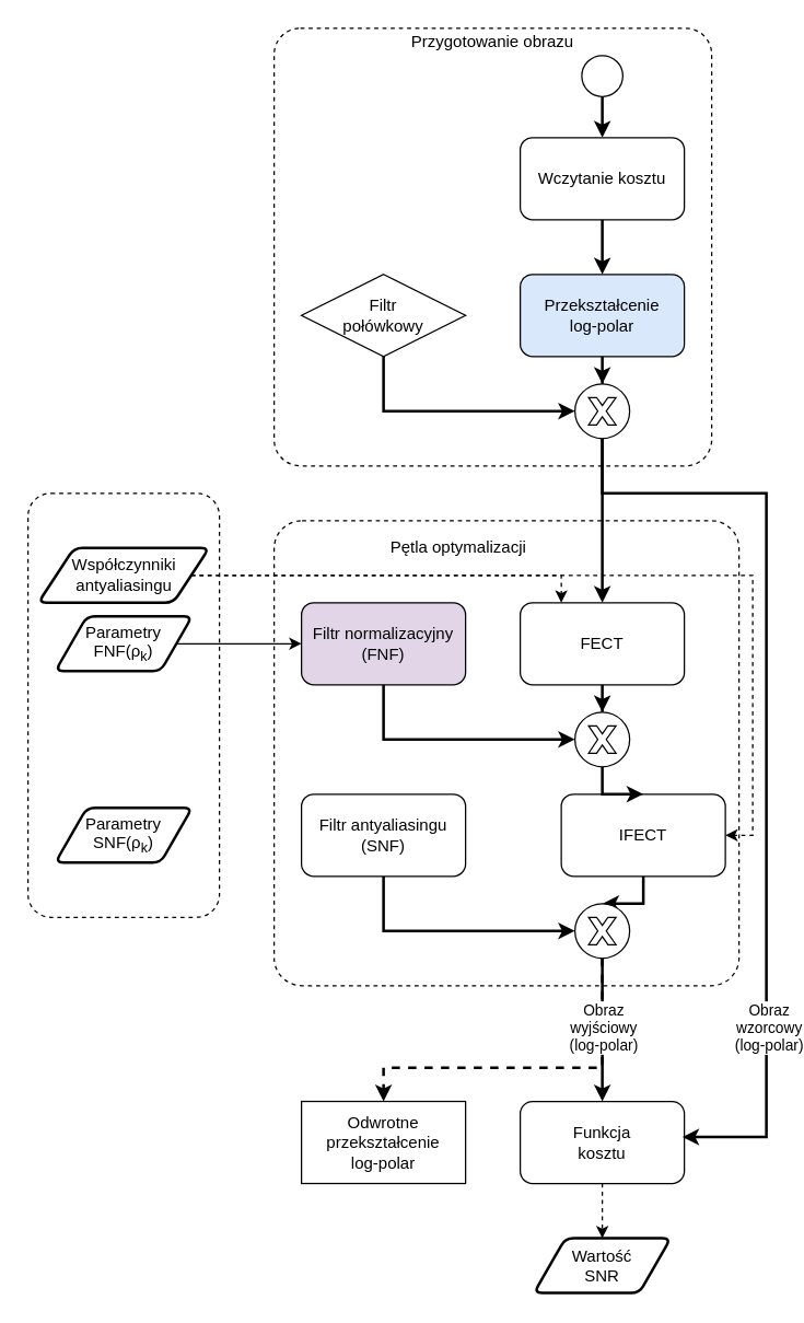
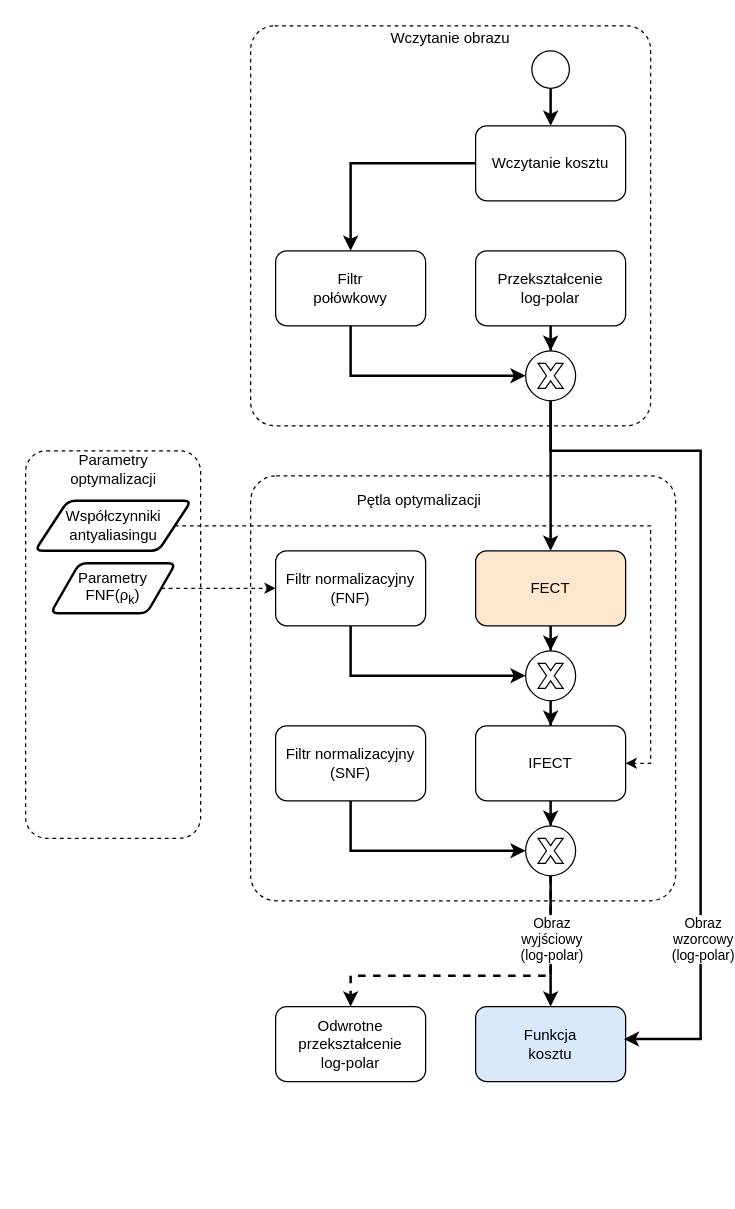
- <mxCell id="34" value="Przygotowanie obrazu" style="text;html=1;align=center;verticalAlign=middle;whiteSpace=wrap;rounded=0;" vertex="1" parent="1"><mxGeometry x="295" width="130" height="20" as="geometry" y="20" /></mxCell>
+ <mxCell id="34" value="Wczytanie obrazu" style="text;html=1;align=center;verticalAlign=middle;whiteSpace=wrap;rounded=0;" vertex="1" parent="1"><mxGeometry x="295" width="130" height="20" as="geometry" y="20" /></mxCell>
- <mxCell id="7" style="edgeStyle=orthogonalEdgeStyle;rounded=0;orthogonalLoop=1;jettySize=auto;html=1;strokeWidth=2;" edge="1" parent="1" source="8" target="33"><mxGeometry relative="1" as="geometry" /></mxCell>
+ <mxCell id="7" style="edgeStyle=orthogonalEdgeStyle;rounded=0;orthogonalLoop=1;jettySize=auto;html=1;strokeWidth=2;" edge="1" parent="1" source="8" target="10"><mxGeometry relative="1" as="geometry" /></mxCell>
- <mxCell id="10" value="&lt;div&gt;Filtr&lt;/div&gt;&lt;div&gt;połówkowy&lt;/div&gt;" style="rhombus;whiteSpace=wrap;html=1;" vertex="1" parent="1"><mxGeometry x="220" y="200" width="120" height="60" as="geometry" /></mxCell>
+ <mxCell id="10" value="&lt;div&gt;Filtr&lt;/div&gt;&lt;div&gt;połówkowy&lt;/div&gt;" style="rounded=1;whiteSpace=wrap;html=1;" vertex="1" parent="1"><mxGeometry x="220" y="200" width="120" height="60" as="geometry" /></mxCell>
- <mxCell id="33" value="Przekształcenie&lt;br&gt;log-polar" style="rounded=1;whiteSpace=wrap;html=1;fillColor=#dae8fc;" vertex="1" parent="1"><mxGeometry x="380" y="200" width="120" height="60" as="geometry" /></mxCell>
+ <mxCell id="33" value="Przekształcenie&lt;br&gt;log-polar" style="rounded=1;whiteSpace=wrap;html=1;" vertex="1" parent="1"><mxGeometry x="380" y="200" width="120" height="60" as="geometry" /></mxCell>
+ <mxCell id="42" value="Parametry optymalizacji" style="text;html=1;align=center;verticalAlign=middle;whiteSpace=wrap;rounded=0;" vertex="1" parent="1"><mxGeometry x="42.5" y="360" width="95" height="30" as="geometry" /></mxCell>
- <mxCell id="38" style="edgeStyle=orthogonalEdgeStyle;rounded=0;orthogonalLoop=1;jettySize=auto;html=1;entryX=0.25;entryY=0;entryDx=0;entryDy=0;dashed=1;" edge="1" parent="1" source="40" target="12"><mxGeometry relative="1" as="geometry" /></mxCell>
- <mxCell id="35" style="edgeStyle=orthogonalEdgeStyle;rounded=0;orthogonalLoop=1;jettySize=auto;html=1;dashed=0;" edge="1" parent="1" source="36" target="14"><mxGeometry relative="1" as="geometry" /></mxCell>
+ <mxCell id="35" style="edgeStyle=orthogonalEdgeStyle;rounded=0;orthogonalLoop=1;jettySize=auto;html=1;dashed=1;" edge="1" parent="1" source="36" target="14"><mxGeometry relative="1" as="geometry" /></mxCell>
- <mxCell id="14" value="Filtr normalizacyjny (FNF)" style="rounded=1;whiteSpace=wrap;html=1;fillColor=#e1d5e7;" vertex="1" parent="1"><mxGeometry x="220" y="440" width="120" height="60" as="geometry" /></mxCell>
+ <mxCell id="14" value="Filtr normalizacyjny (FNF)" style="rounded=1;whiteSpace=wrap;html=1;" vertex="1" parent="1"><mxGeometry x="220" y="440" width="120" height="60" as="geometry" /></mxCell>
- <mxCell id="12" value="FECT" style="rounded=1;whiteSpace=wrap;html=1;" vertex="1" parent="1"><mxGeometry x="380" y="440" width="120" height="60" as="geometry" /></mxCell>
+ <mxCell id="12" value="FECT" style="rounded=1;whiteSpace=wrap;html=1;fillColor=#ffe6cc;" vertex="1" parent="1"><mxGeometry x="380" y="440" width="120" height="60" as="geometry" /></mxCell>
- <mxCell id="37" value="Parametry&lt;br&gt;SNF(&lt;span&gt;ρ&lt;sub&gt;k&lt;/sub&gt;&lt;/span&gt;)" style="shape=parallelogram;html=1;strokeWidth=2;perimeter=parallelogramPerimeter;whiteSpace=wrap;rounded=1;arcSize=12;size=0.23;" vertex="1" parent="1"><mxGeometry x="40" y="590" width="100" height="40" as="geometry" /></mxCell>
- <mxCell id="16" value="Filtr antyaliasingu (SNF)" style="rounded=1;whiteSpace=wrap;html=1;" vertex="1" parent="1"><mxGeometry x="220" y="580" width="120" height="60" as="geometry" /></mxCell>
+ <mxCell id="16" value="Filtr normalizacyjny (SNF)" style="rounded=1;whiteSpace=wrap;html=1;" vertex="1" parent="1"><mxGeometry x="220" y="580" width="120" height="60" as="geometry" /></mxCell>
- <mxCell id="18" value="IFECT" style="rounded=1;whiteSpace=wrap;html=1;" vertex="1" parent="1"><mxGeometry x="410" y="580" width="120" height="60" as="geometry" /></mxCell>
+ <mxCell id="18" value="IFECT" style="rounded=1;whiteSpace=wrap;html=1;" vertex="1" parent="1"><mxGeometry x="380" y="580" width="120" height="60" as="geometry" /></mxCell>
- <mxCell id="31" value="&lt;div&gt;Odwrotne&lt;/div&gt;&lt;div&gt;przekształcenie&lt;/div&gt;log-polar" style="whiteSpace=wrap;html=1;rounded=0;" vertex="1" parent="1"><mxGeometry x="220" y="804.62" width="120" height="60" as="geometry" /></mxCell>
+ <mxCell id="31" value="&lt;div&gt;Odwrotne&lt;/div&gt;&lt;div&gt;przekształcenie&lt;/div&gt;log-polar" style="rounded=1;whiteSpace=wrap;html=1;" vertex="1" parent="1"><mxGeometry x="220" y="804.62" width="120" height="60" as="geometry" /></mxCell>
- <mxCell id="30" value="Funkcja&lt;br&gt;kosztu" style="rounded=1;whiteSpace=wrap;html=1;" vertex="1" parent="1"><mxGeometry x="380" y="804.62" width="120" height="60" as="geometry" /></mxCell>
+ <mxCell id="30" value="Funkcja&lt;br&gt;kosztu" style="rounded=1;whiteSpace=wrap;html=1;fillColor=#dae8fc;" vertex="1" parent="1"><mxGeometry x="380" y="804.62" width="120" height="60" as="geometry" /></mxCell>
- <mxCell id="29" style="edgeStyle=orthogonalEdgeStyle;rounded=0;orthogonalLoop=1;jettySize=auto;html=1;entryX=0.5;entryY=0;entryDx=0;entryDy=0;dashed=1;" edge="1" parent="1" source="30" target="44"><mxGeometry relative="1" as="geometry" /></mxCell>
- <mxCell id="44" value="Wartość&lt;br&gt;SNR" style="shape=parallelogram;html=1;strokeWidth=2;perimeter=parallelogramPerimeter;whiteSpace=wrap;rounded=1;arcSize=12;size=0.23;" vertex="1" parent="1"><mxGeometry x="390" y="904.62" width="100" height="40" as="geometry" /></mxCell>
